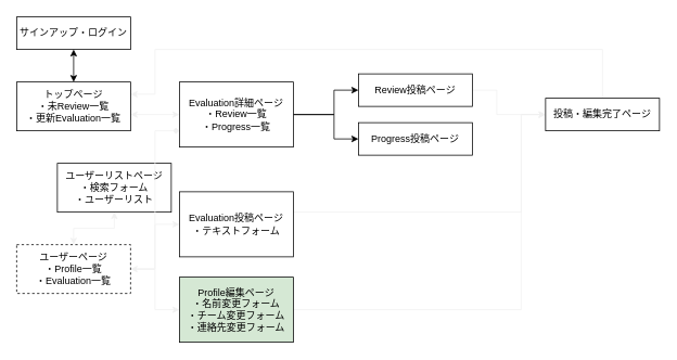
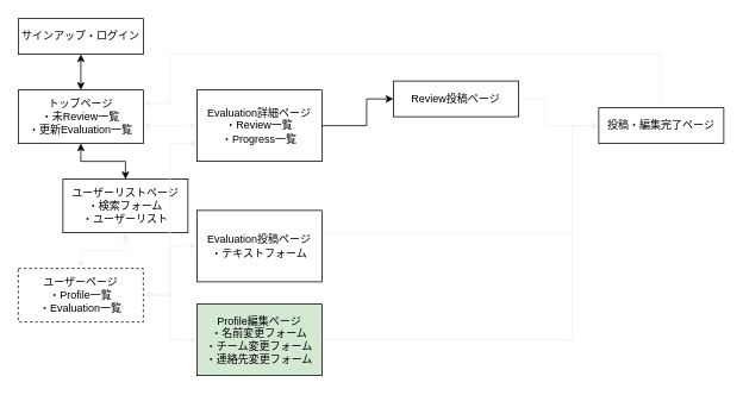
- <mxCell id="16" style="edgeStyle=orthogonalEdgeStyle;rounded=0;orthogonalLoop=1;jettySize=auto;html=1;entryX=0;entryY=0.5;entryDx=0;entryDy=0;endArrow=classic;endFill=1;" edge="1" parent="1" source="17" target="24"><mxGeometry relative="1" as="geometry"><Array as="points"><mxPoint x="410" y="140" /><mxPoint x="410" y="170" /></Array></mxGeometry></mxCell>
- <mxCell id="24" value="Progress投稿ページ" style="whiteSpace=wrap;html=1;align=center;" vertex="1" parent="1"><mxGeometry x="440" y="150" width="140" height="40" as="geometry" /></mxCell>
+ <mxCell id="3" value="" style="edgeStyle=orthogonalEdgeStyle;rounded=0;orthogonalLoop=1;jettySize=auto;html=1;startArrow=classic;startFill=1;" edge="1" parent="1" source="5" target="8"><mxGeometry relative="1" as="geometry" /></mxCell>
